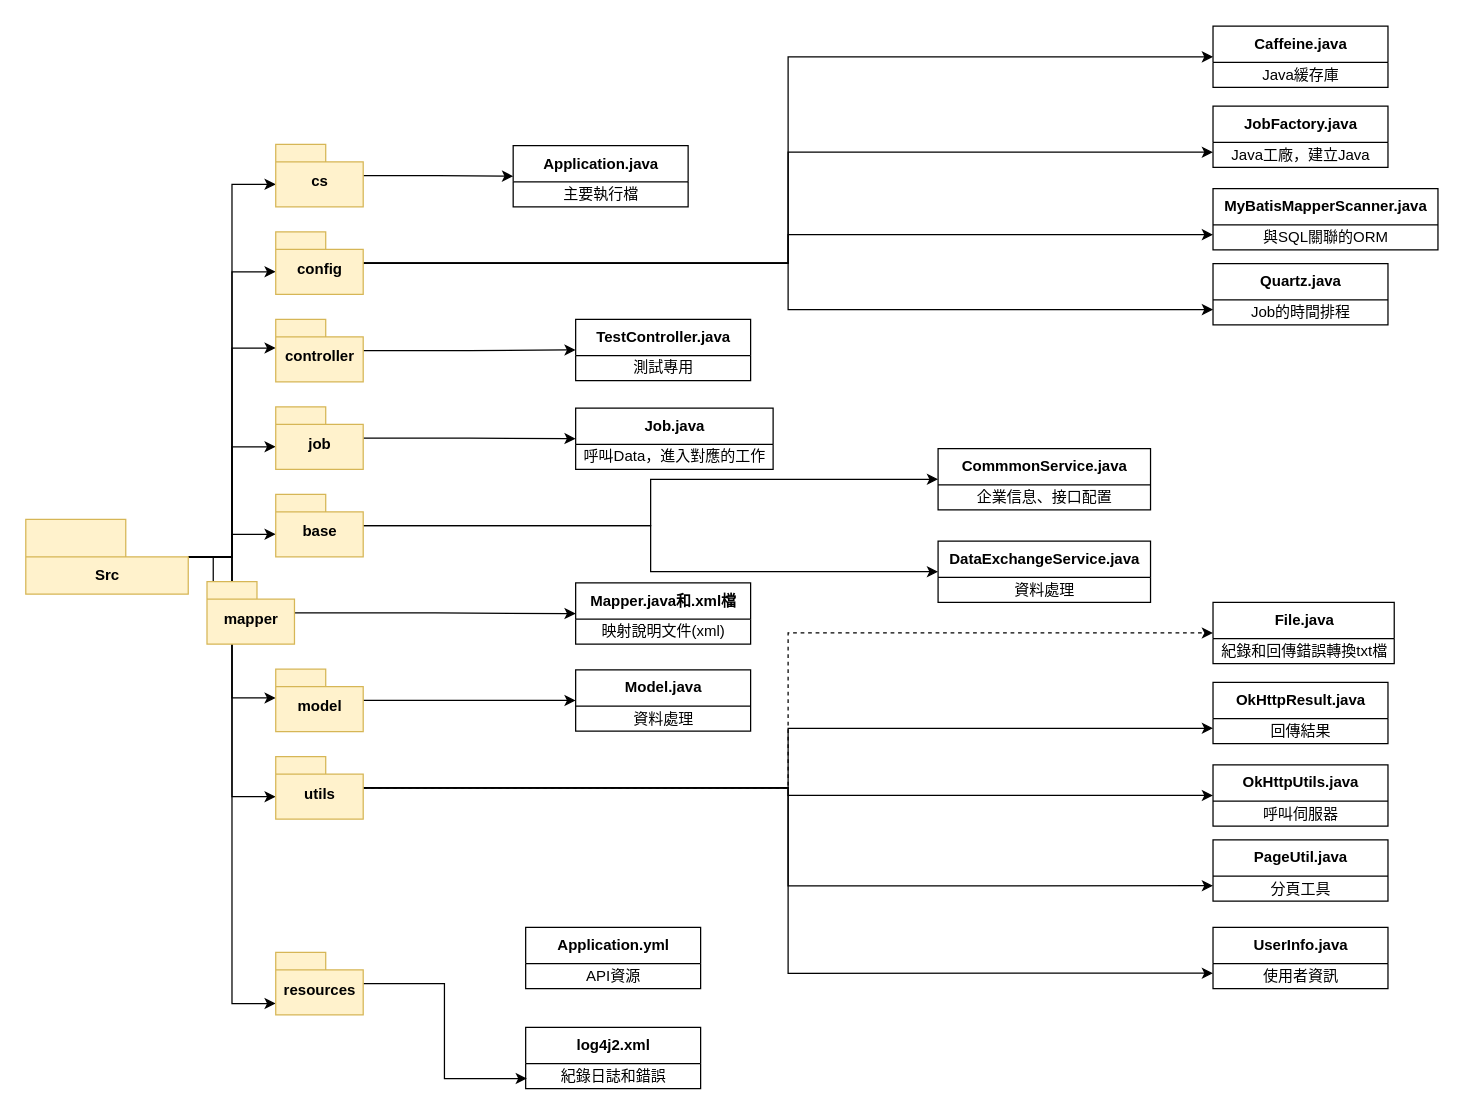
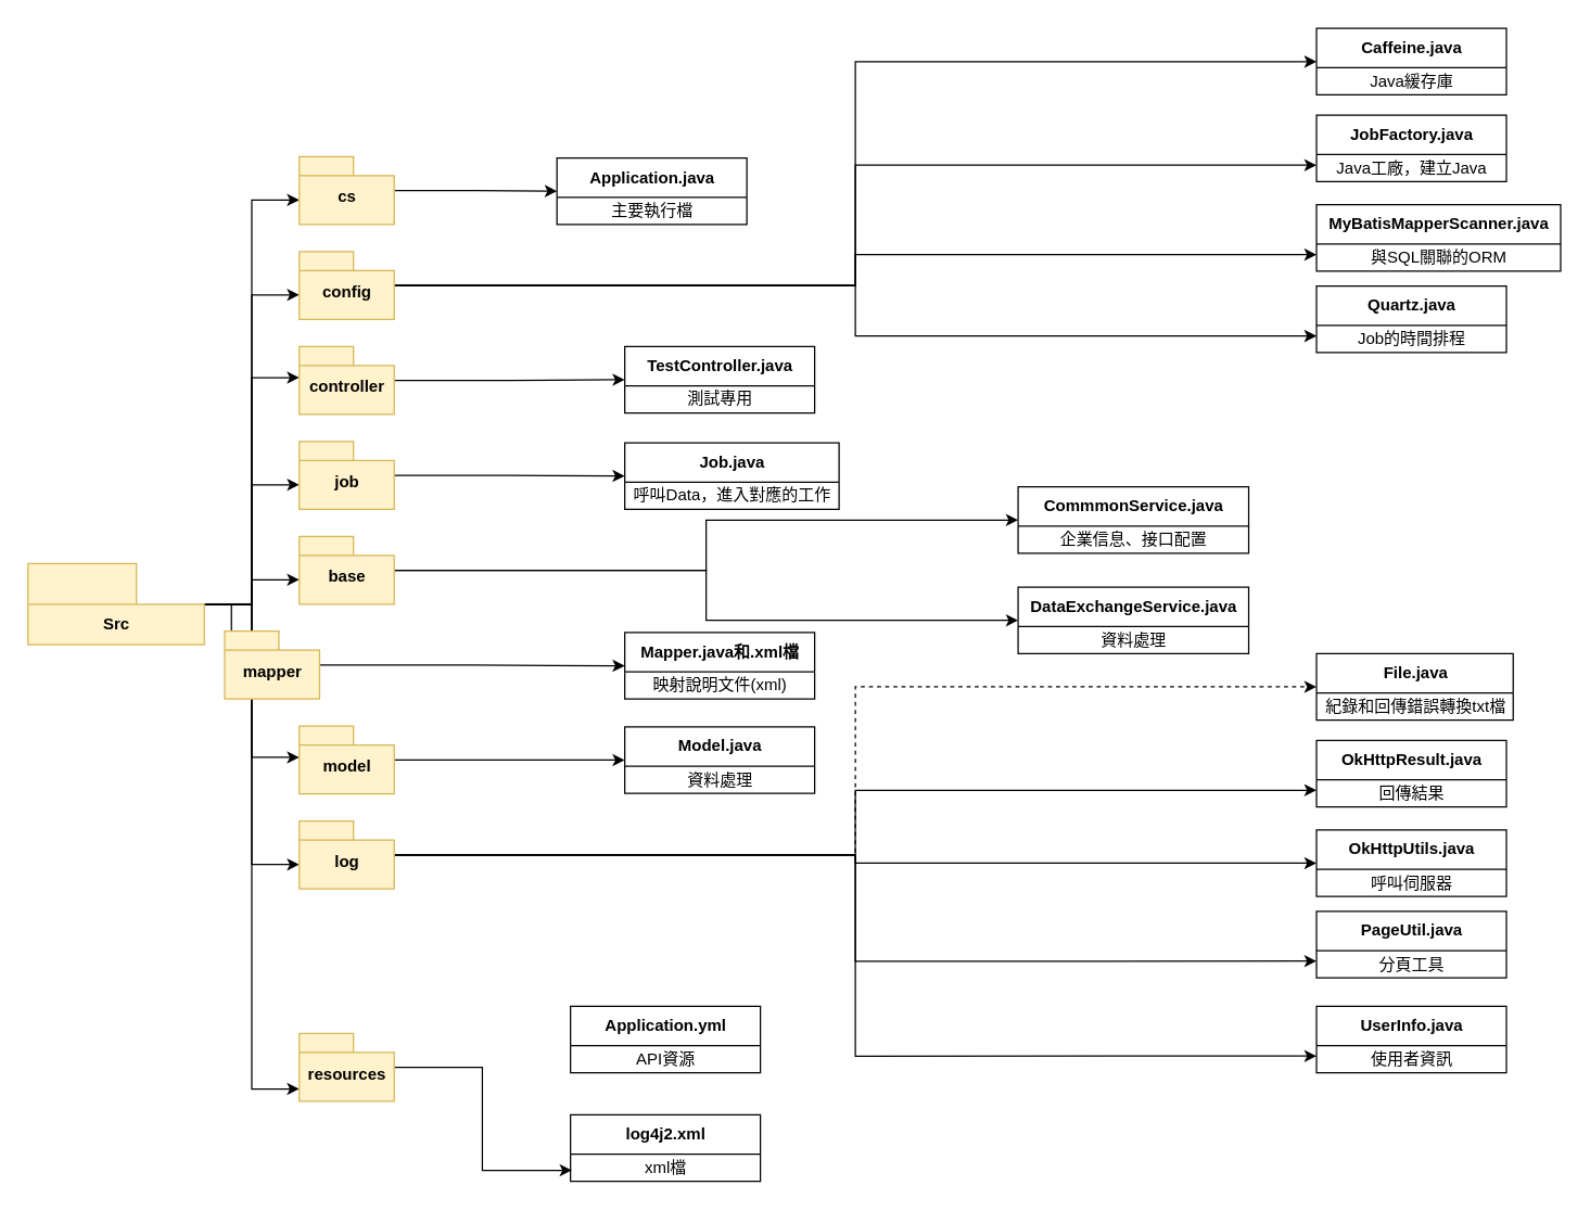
- <mxCell id="35" value="utils" style="shape=folder;fontStyle=1;spacingTop=10;tabWidth=40;tabHeight=14;tabPosition=left;html=1;fillColor=#fff2cc;strokeColor=#d6b656;" vertex="1" parent="1"><mxGeometry x="220" y="605" width="70" height="50" as="geometry" /></mxCell>
+ <mxCell id="35" value="log" style="shape=folder;fontStyle=1;spacingTop=10;tabWidth=40;tabHeight=14;tabPosition=left;html=1;fillColor=#fff2cc;strokeColor=#d6b656;" vertex="1" parent="1"><mxGeometry x="220" y="605" width="70" height="50" as="geometry" /></mxCell>
- <mxCell id="73" value="紀錄日誌和錯誤" style="text;html=1;align=center;verticalAlign=middle;resizable=0;points=[];autosize=1;strokeColor=none;" vertex="1" parent="72"><mxGeometry y="29" width="140" height="20" as="geometry" /></mxCell>
+ <mxCell id="73" value="xml檔" style="text;html=1;align=center;verticalAlign=middle;resizable=0;points=[];autosize=1;strokeColor=none;" vertex="1" parent="72"><mxGeometry y="29" width="140" height="20" as="geometry" /></mxCell>
